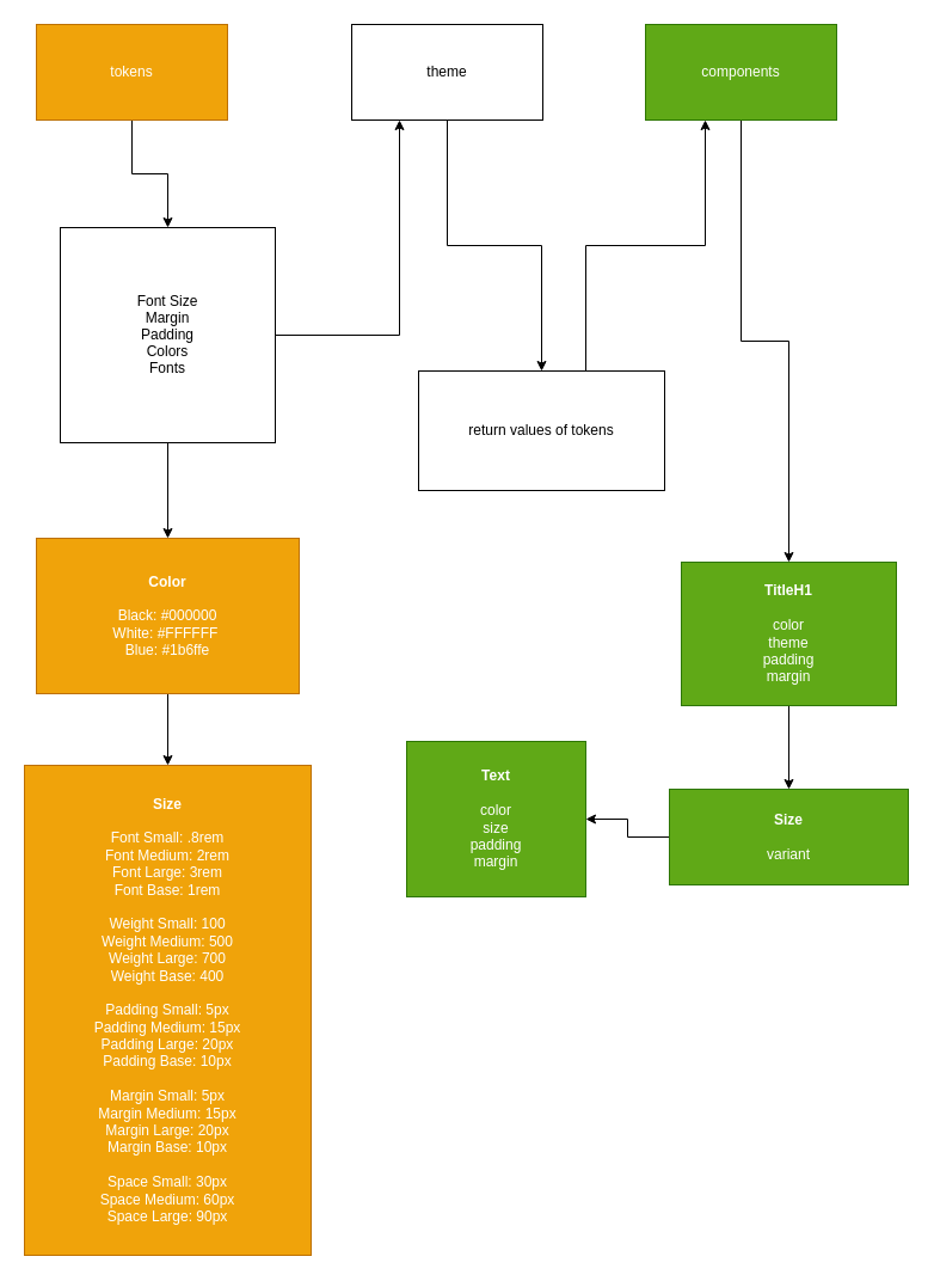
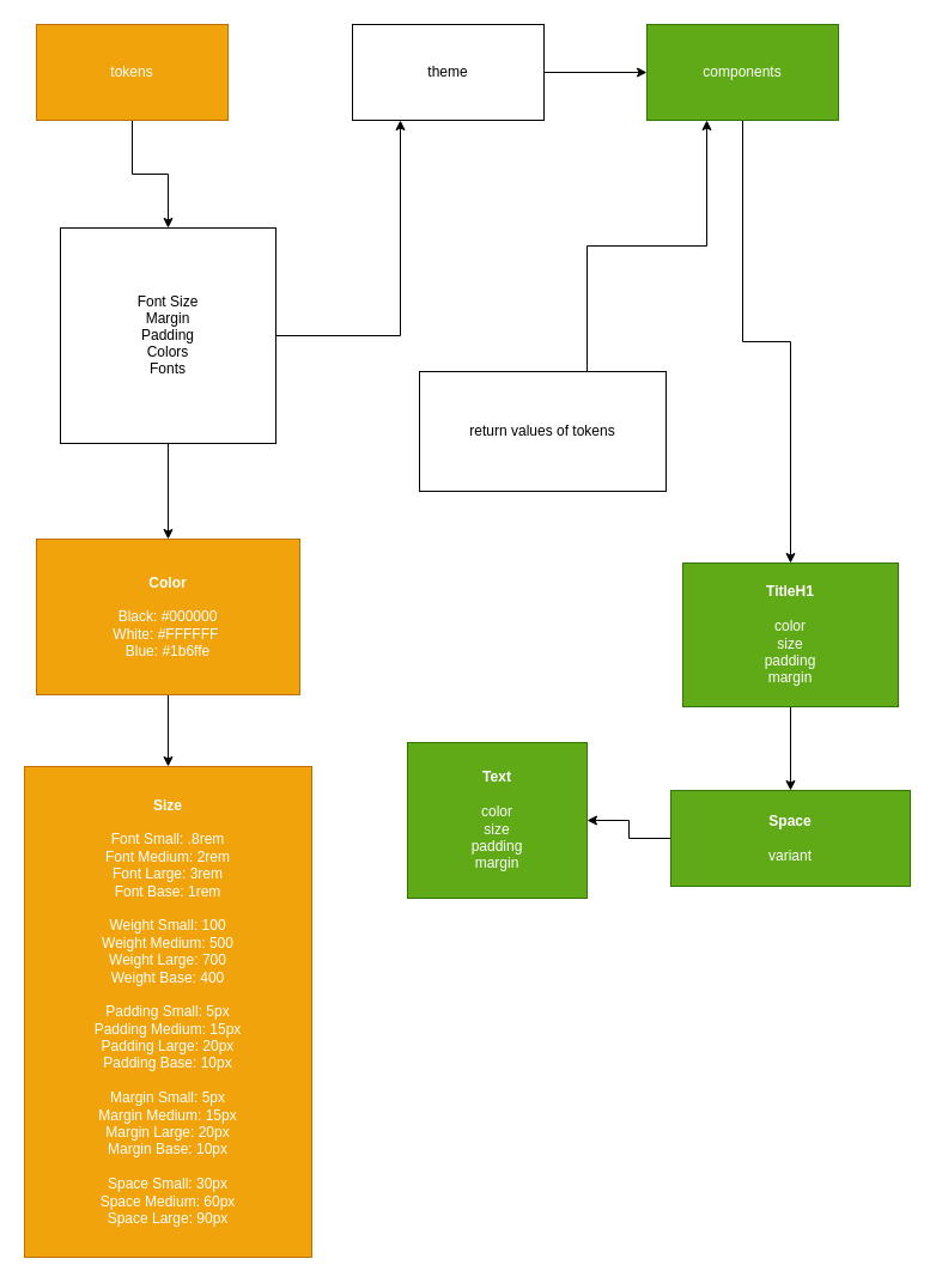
- <mxCell id="4" style="edgeStyle=orthogonalEdgeStyle;rounded=0;orthogonalLoop=1;jettySize=auto;html=1;entryX=0.5;entryY=0;entryDx=0;entryDy=0;" edge="1" parent="1" source="5" target="13"><mxGeometry relative="1" as="geometry" /></mxCell>
+ <mxCell id="4" style="edgeStyle=orthogonalEdgeStyle;rounded=0;orthogonalLoop=1;jettySize=auto;html=1;" edge="1" parent="1" source="5" target="7"><mxGeometry relative="1" as="geometry" /></mxCell>
- <mxCell id="18" value="&lt;b&gt;TitleH1&lt;br&gt;&lt;/b&gt;&lt;br&gt;color&lt;br&gt;theme&lt;br&gt;padding&lt;br&gt;margin" style="whiteSpace=wrap;html=1;strokeColor=#2D7600;fillColor=#60a917;align=center;fontColor=#ffffff;" vertex="1" parent="1"><mxGeometry x="570" y="470" width="180" height="120" as="geometry" /></mxCell>
+ <mxCell id="18" value="&lt;b&gt;TitleH1&lt;br&gt;&lt;/b&gt;&lt;br&gt;color&lt;br&gt;size&lt;br&gt;padding&lt;br&gt;margin" style="whiteSpace=wrap;html=1;strokeColor=#2D7600;fillColor=#60a917;align=center;fontColor=#ffffff;" vertex="1" parent="1"><mxGeometry x="570" y="470" width="180" height="120" as="geometry" /></mxCell>
- <mxCell id="20" value="&lt;b&gt;Size&lt;/b&gt;&lt;br&gt;&lt;br&gt;variant" style="whiteSpace=wrap;html=1;fillColor=#60a917;strokeColor=#2D7600;fontColor=#ffffff;" vertex="1" parent="1"><mxGeometry x="560" y="660" width="200" height="80" as="geometry" /></mxCell>
+ <mxCell id="20" value="&lt;b&gt;Space&lt;/b&gt;&lt;br&gt;&lt;br&gt;variant" style="whiteSpace=wrap;html=1;fillColor=#60a917;strokeColor=#2D7600;fontColor=#ffffff;" vertex="1" parent="1"><mxGeometry x="560" y="660" width="200" height="80" as="geometry" /></mxCell>
